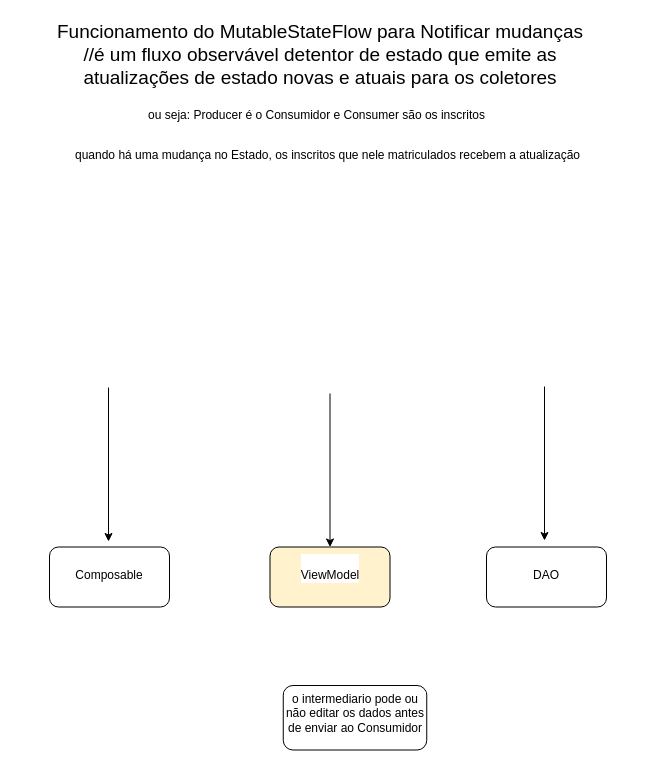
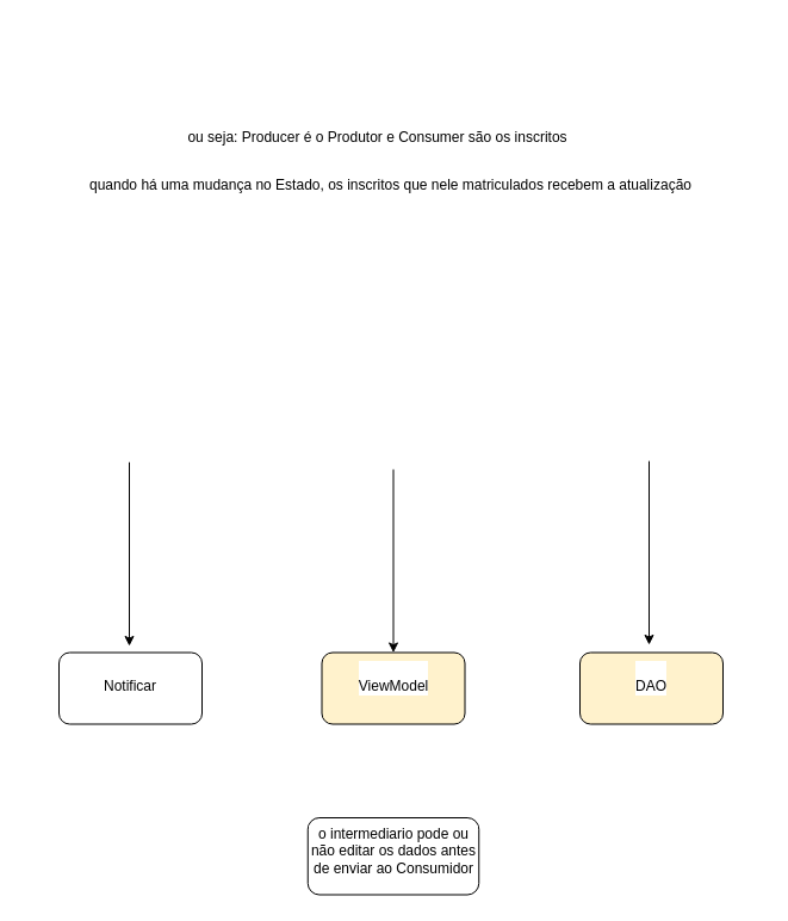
- <mxCell id="10" value="&lt;font style=&quot;font-size: 19px;&quot;&gt;Funcionamento do MutableStateFlow para Notificar mudanças&lt;br&gt;//é um fluxo observável detentor de estado que emite as atualizações de estado novas e atuais para os coletores&lt;/font&gt;" style="text;html=1;strokeColor=none;fillColor=none;align=center;verticalAlign=middle;whiteSpace=wrap;rounded=0;" vertex="1" parent="1"><mxGeometry x="37" y="20" width="566" height="70" as="geometry" /></mxCell>
- <mxCell id="11" value="ou seja: Producer é o Consumidor e Consumer são os inscritos" style="text;html=1;strokeColor=none;fillColor=none;align=center;verticalAlign=middle;whiteSpace=wrap;rounded=0;" vertex="1" parent="1"><mxGeometry x="53" y="100" width="527" height="30" as="geometry" /></mxCell>
+ <mxCell id="11" value="ou seja: Producer é o Produtor e Consumer são os inscritos" style="text;html=1;strokeColor=none;fillColor=none;align=center;verticalAlign=middle;whiteSpace=wrap;rounded=0;" vertex="1" parent="1"><mxGeometry x="53" y="100" width="527" height="30" as="geometry" /></mxCell>
- <mxCell id="8" value="&lt;br&gt;Composable" style="whiteSpace=wrap;html=1;verticalAlign=top;labelBackgroundColor=default;rounded=1;" vertex="1" parent="1"><mxGeometry x="49" y="546.5" width="120" height="60" as="geometry" /></mxCell>
+ <mxCell id="8" value="&lt;br&gt;Notificar" style="whiteSpace=wrap;html=1;verticalAlign=top;labelBackgroundColor=default;rounded=1;" vertex="1" parent="1"><mxGeometry x="49" y="546.5" width="120" height="60" as="geometry" /></mxCell>
- <mxCell id="6" value="&lt;br&gt;DAO" style="whiteSpace=wrap;html=1;verticalAlign=top;labelBackgroundColor=default;rounded=1;" vertex="1" parent="1"><mxGeometry x="486" y="546.5" width="120" height="60" as="geometry" /></mxCell>
+ <mxCell id="6" value="&lt;br&gt;DAO" style="whiteSpace=wrap;html=1;verticalAlign=top;labelBackgroundColor=default;rounded=1;fillColor=#fff2cc;" vertex="1" parent="1"><mxGeometry x="486" y="546.5" width="120" height="60" as="geometry" /></mxCell>
- <mxCell id="9" value="o intermediario pode ou não editar os dados antes de enviar ao Consumidor" style="whiteSpace=wrap;html=1;verticalAlign=top;labelBackgroundColor=default;rounded=1;" vertex="1" parent="1"><mxGeometry x="282.75" y="685" width="143.5" height="64.5" as="geometry" /></mxCell>
+ <mxCell id="9" value="o intermediario pode ou não editar os dados antes de enviar ao Consumidor" style="whiteSpace=wrap;html=1;verticalAlign=top;labelBackgroundColor=default;rounded=1;" vertex="1" parent="1"><mxGeometry x="257.75" y="685" width="143.5" height="64.5" as="geometry" /></mxCell>
